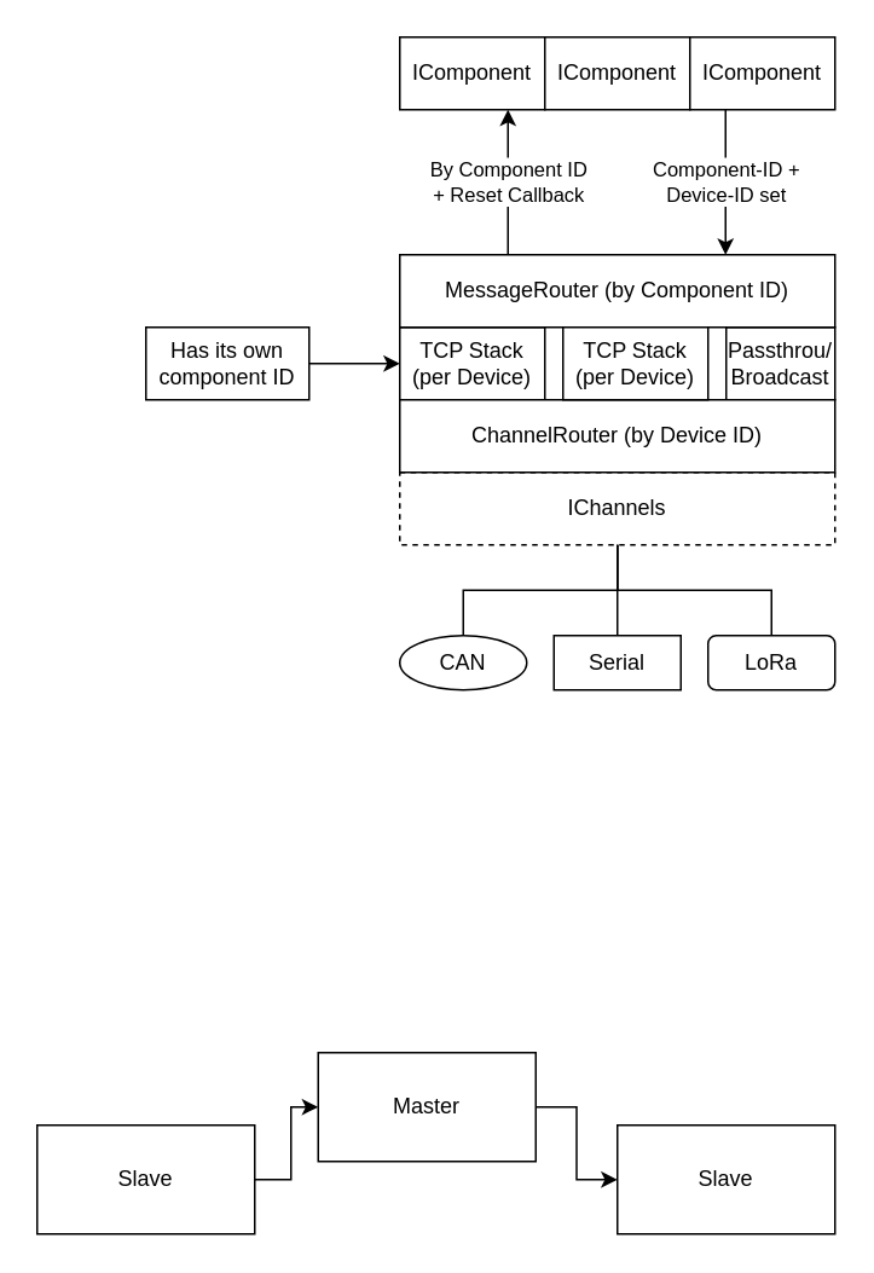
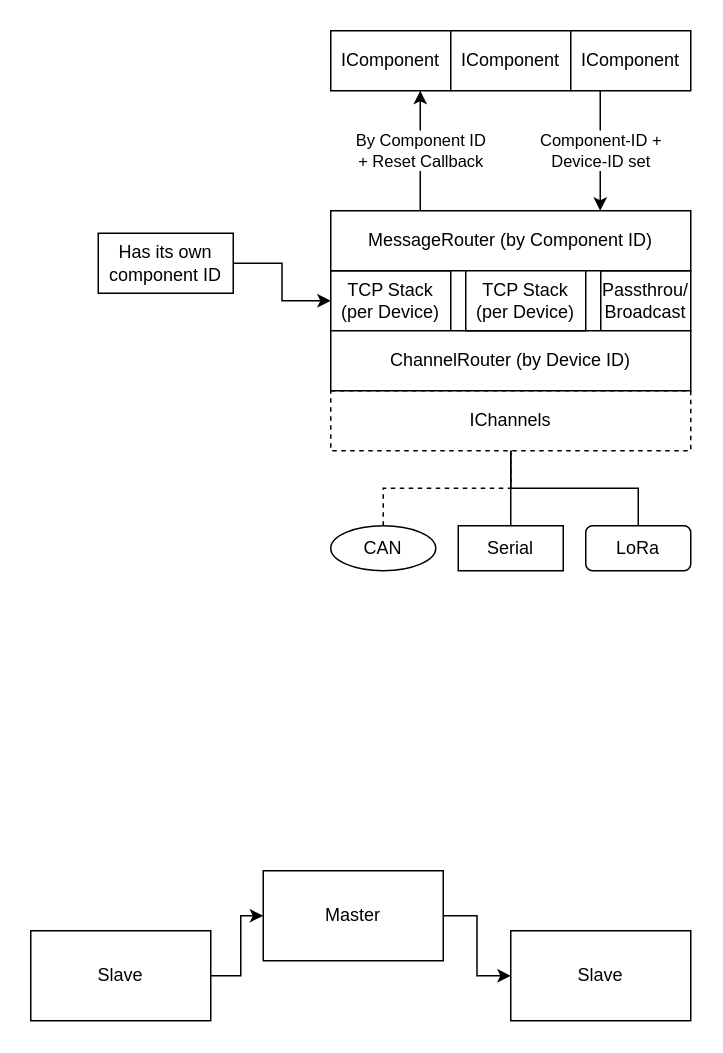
- <mxCell id="25" value="Has its own component ID" style="rounded=0;whiteSpace=wrap;html=1;" vertex="1" parent="1"><mxGeometry x="80" y="180" width="90" height="40" as="geometry" /></mxCell>
+ <mxCell id="25" value="Has its own component ID" style="rounded=0;whiteSpace=wrap;html=1;" vertex="1" parent="1"><mxGeometry x="65" y="155" width="90" height="40" as="geometry" /></mxCell>
- <mxCell id="6" value="" style="endArrow=none;html=1;rounded=0;edgeStyle=orthogonalEdgeStyle;exitX=0.5;exitY=0;exitDx=0;exitDy=0;entryX=0.5;entryY=1;entryDx=0;entryDy=0;" edge="1" parent="1" source="3" target="2"><mxGeometry width="50" height="50" relative="1" as="geometry"><mxPoint x="540" y="380" as="sourcePoint" /><mxPoint x="590" y="330" as="targetPoint" /></mxGeometry></mxCell>
+ <mxCell id="6" value="" style="endArrow=none;html=1;rounded=0;edgeStyle=orthogonalEdgeStyle;exitX=0.5;exitY=0;exitDx=0;exitDy=0;entryX=0.5;entryY=1;entryDx=0;entryDy=0;dashed=1;" edge="1" parent="1" source="3" target="2"><mxGeometry width="50" height="50" relative="1" as="geometry"><mxPoint x="540" y="380" as="sourcePoint" /><mxPoint x="590" y="330" as="targetPoint" /></mxGeometry></mxCell>
